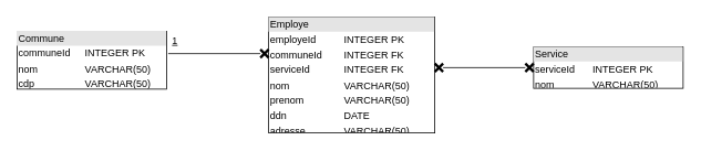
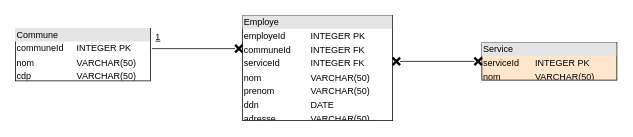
- <mxCell id="4" value="&lt;div style=&quot;box-sizing:border-box;width:100%;background:#e4e4e4;padding:2px;&quot;&gt;Service&lt;/div&gt;&lt;table style=&quot;width:100%;font-size:1em;&quot; cellpadding=&quot;2&quot; cellspacing=&quot;0&quot;&gt;&lt;tbody&gt;&lt;tr&gt;&lt;td&gt;serviceId&lt;/td&gt;&lt;td&gt;INTEGER PK&lt;/td&gt;&lt;/tr&gt;&lt;tr&gt;&lt;td&gt;nom&lt;/td&gt;&lt;td&gt;VARCHAR(50)&lt;/td&gt;&lt;/tr&gt;&lt;/tbody&gt;&lt;/table&gt;" style="verticalAlign=top;align=left;overflow=fill;html=1;" parent="1" vertex="1"><mxGeometry x="642" y="56" width="180" height="50" as="geometry" /></mxCell>
+ <mxCell id="4" value="&lt;div style=&quot;box-sizing:border-box;width:100%;background:#e4e4e4;padding:2px;&quot;&gt;Service&lt;/div&gt;&lt;table style=&quot;width:100%;font-size:1em;&quot; cellpadding=&quot;2&quot; cellspacing=&quot;0&quot;&gt;&lt;tbody&gt;&lt;tr&gt;&lt;td&gt;serviceId&lt;/td&gt;&lt;td&gt;INTEGER PK&lt;/td&gt;&lt;/tr&gt;&lt;tr&gt;&lt;td&gt;nom&lt;/td&gt;&lt;td&gt;VARCHAR(50)&lt;/td&gt;&lt;/tr&gt;&lt;/tbody&gt;&lt;/table&gt;" style="verticalAlign=top;align=left;overflow=fill;html=1;fillColor=#ffe6cc;" parent="1" vertex="1"><mxGeometry x="642" y="56" width="180" height="50" as="geometry" /></mxCell>
